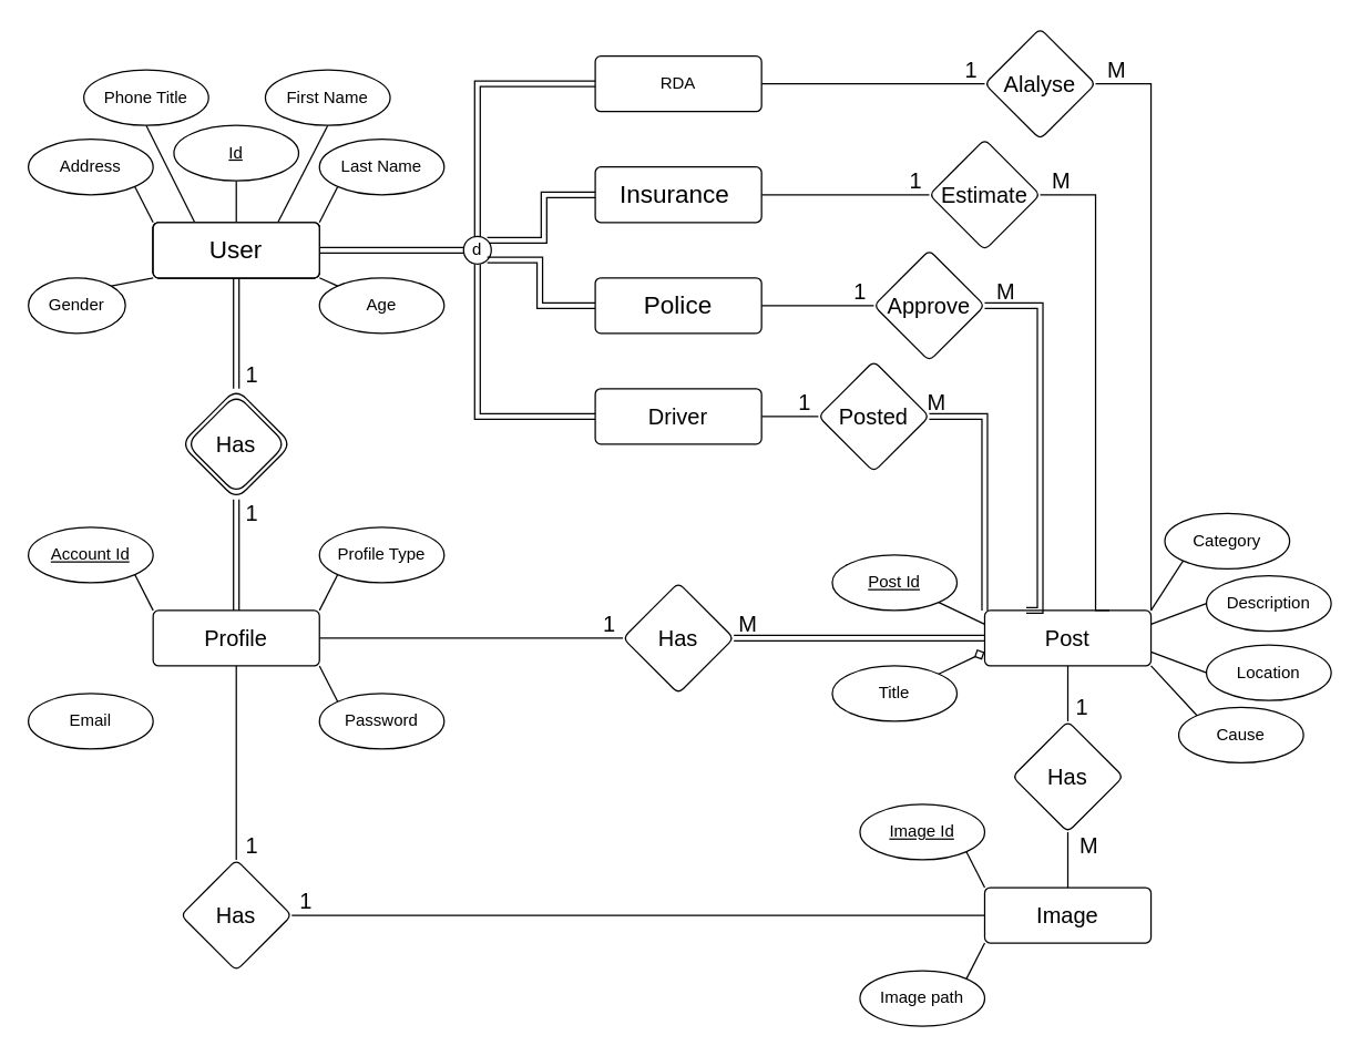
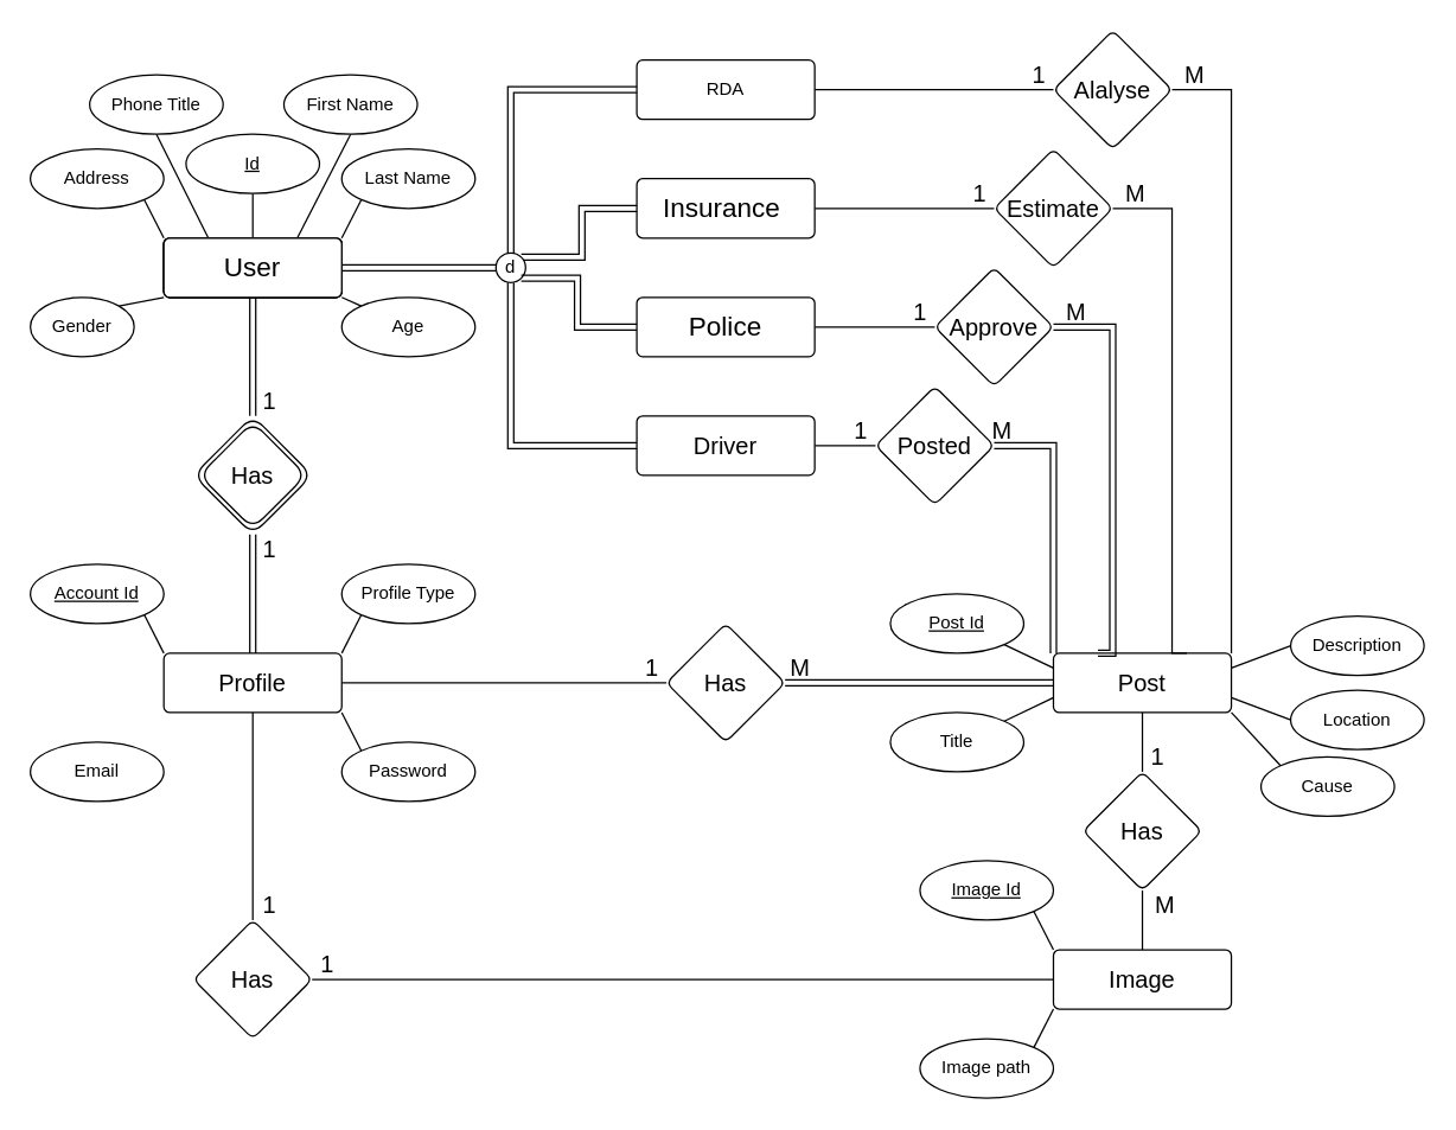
- <mxCell id="84" value="Category" style="ellipse;whiteSpace=wrap;html=1;align=center;" vertex="1" parent="1"><mxGeometry x="840" y="370" width="90" height="40" as="geometry" /></mxCell>
- <mxCell id="46" style="edgeStyle=none;rounded=0;orthogonalLoop=1;jettySize=auto;html=1;exitX=1;exitY=0;exitDx=0;exitDy=0;entryX=0;entryY=1;entryDx=0;entryDy=0;fontFamily=Helvetica;fontSize=16;endArrow=none;endFill=0;" edge="1" parent="1" source="50" target="84"><mxGeometry relative="1" as="geometry" /></mxCell>
- <mxCell id="82" style="edgeStyle=none;rounded=0;orthogonalLoop=1;jettySize=auto;html=1;exitX=1;exitY=0;exitDx=0;exitDy=0;entryX=0;entryY=0.75;entryDx=0;entryDy=0;fontFamily=Helvetica;fontSize=16;endArrow=diamond;endFill=0;" edge="1" parent="1" source="83" target="50"><mxGeometry relative="1" as="geometry" /></mxCell>
+ <mxCell id="82" style="edgeStyle=none;rounded=0;orthogonalLoop=1;jettySize=auto;html=1;exitX=1;exitY=0;exitDx=0;exitDy=0;entryX=0;entryY=0.75;entryDx=0;entryDy=0;fontFamily=Helvetica;fontSize=16;endArrow=none;endFill=0;" edge="1" parent="1" source="83" target="50"><mxGeometry relative="1" as="geometry" /></mxCell>
